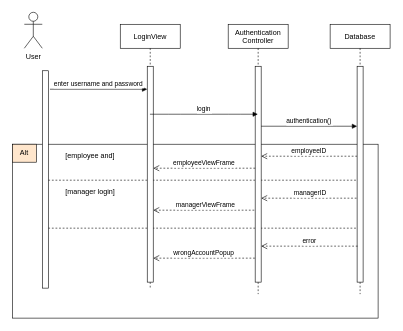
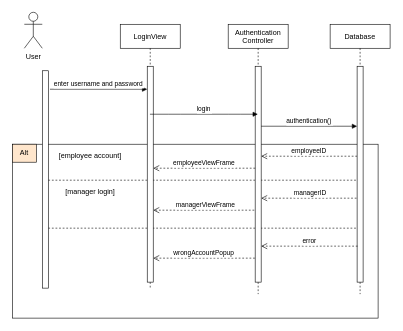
- <mxCell id="21" value="[employee and]" style="text;html=1;strokeColor=none;fillColor=none;align=center;verticalAlign=middle;whiteSpace=wrap;rounded=0;" vertex="1" parent="1"><mxGeometry x="90" y="250" width="120" height="20" as="geometry" /></mxCell>
+ <mxCell id="21" value="[employee account]" style="text;html=1;strokeColor=none;fillColor=none;align=center;verticalAlign=middle;whiteSpace=wrap;rounded=0;" vertex="1" parent="1"><mxGeometry x="90" y="250" width="120" height="20" as="geometry" /></mxCell>
